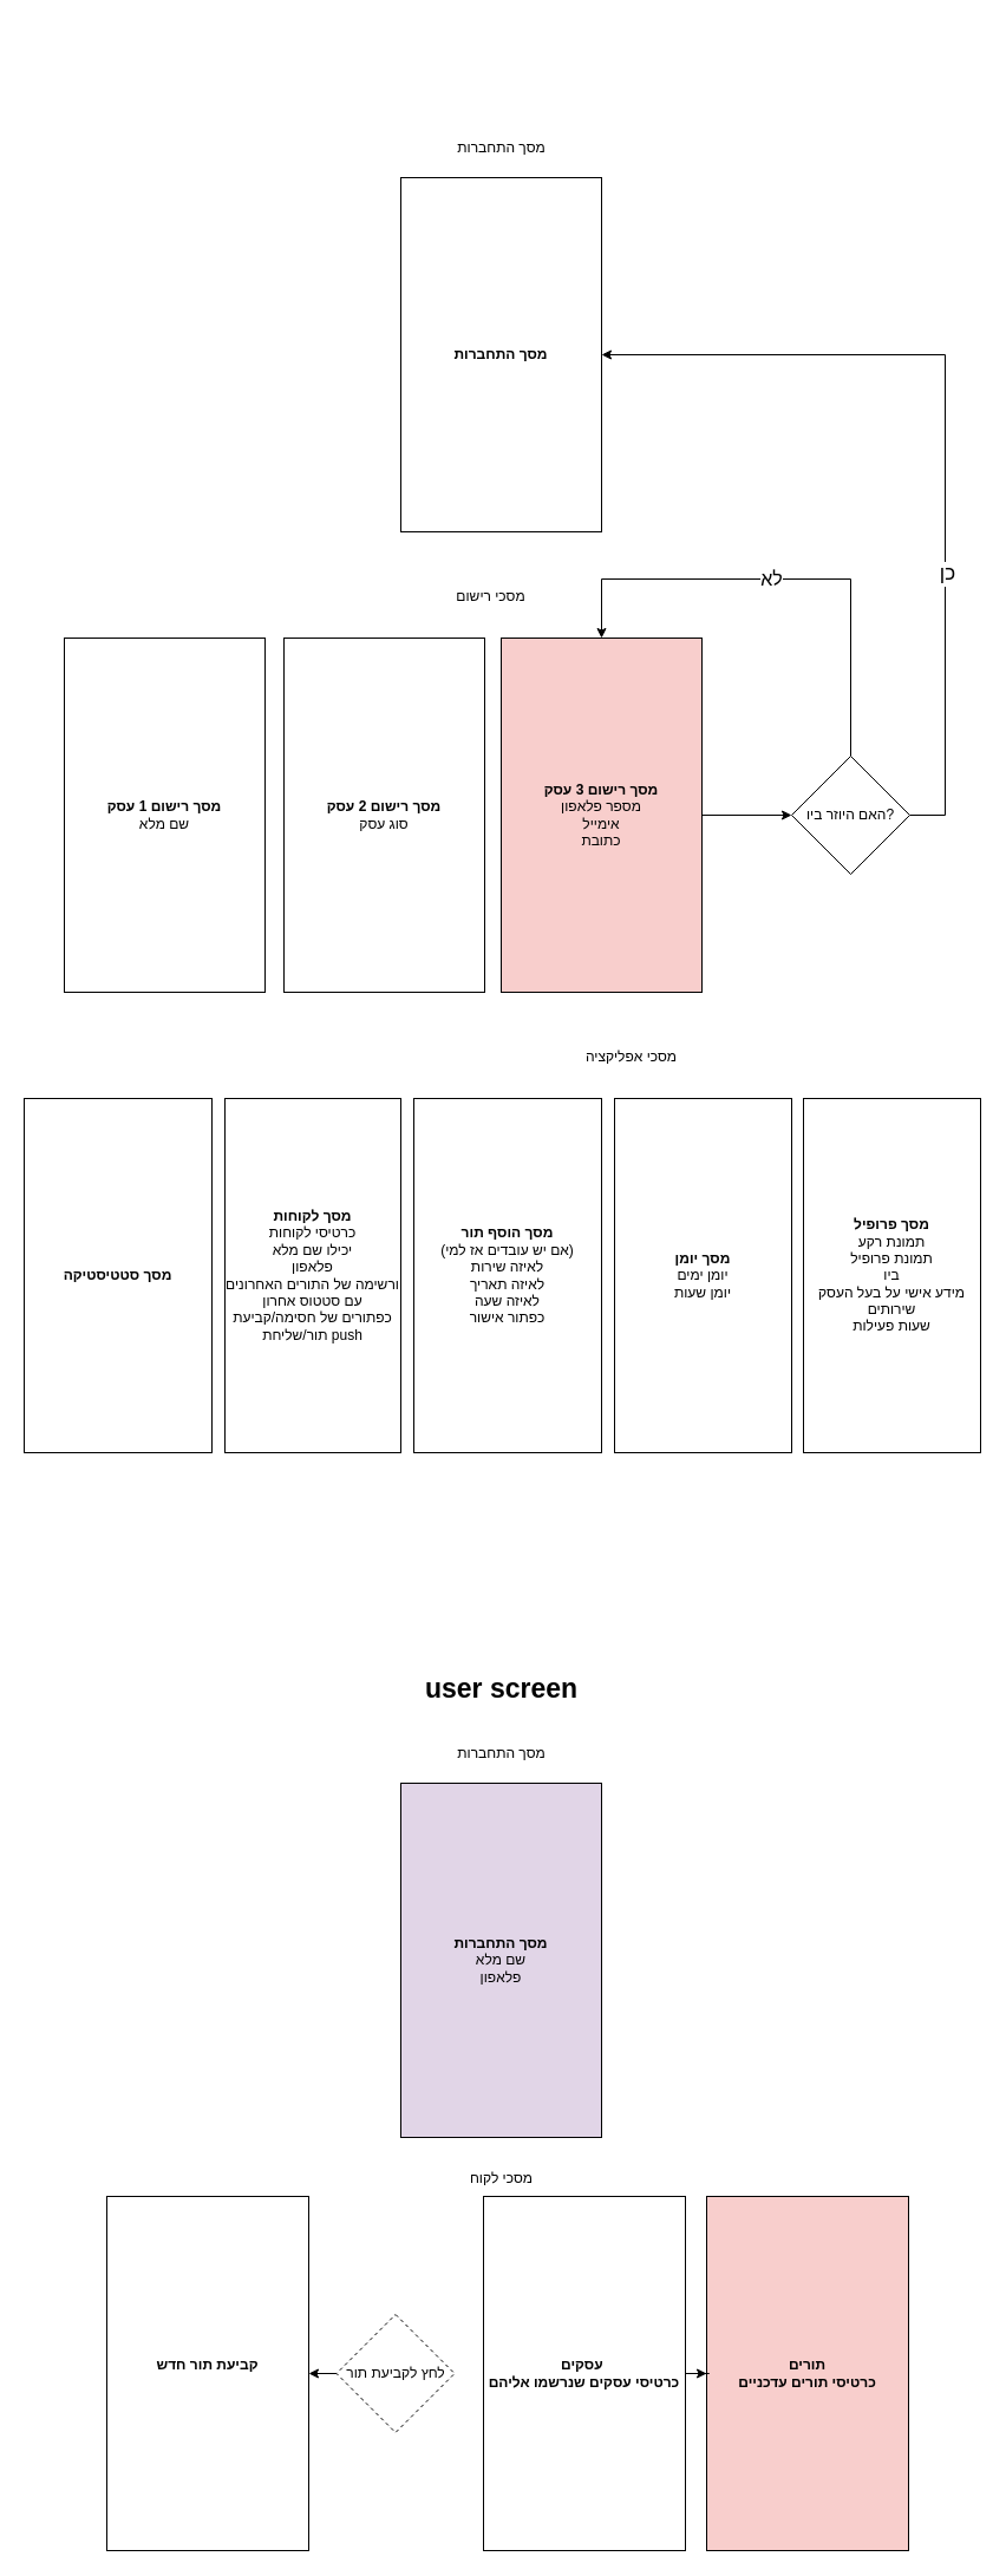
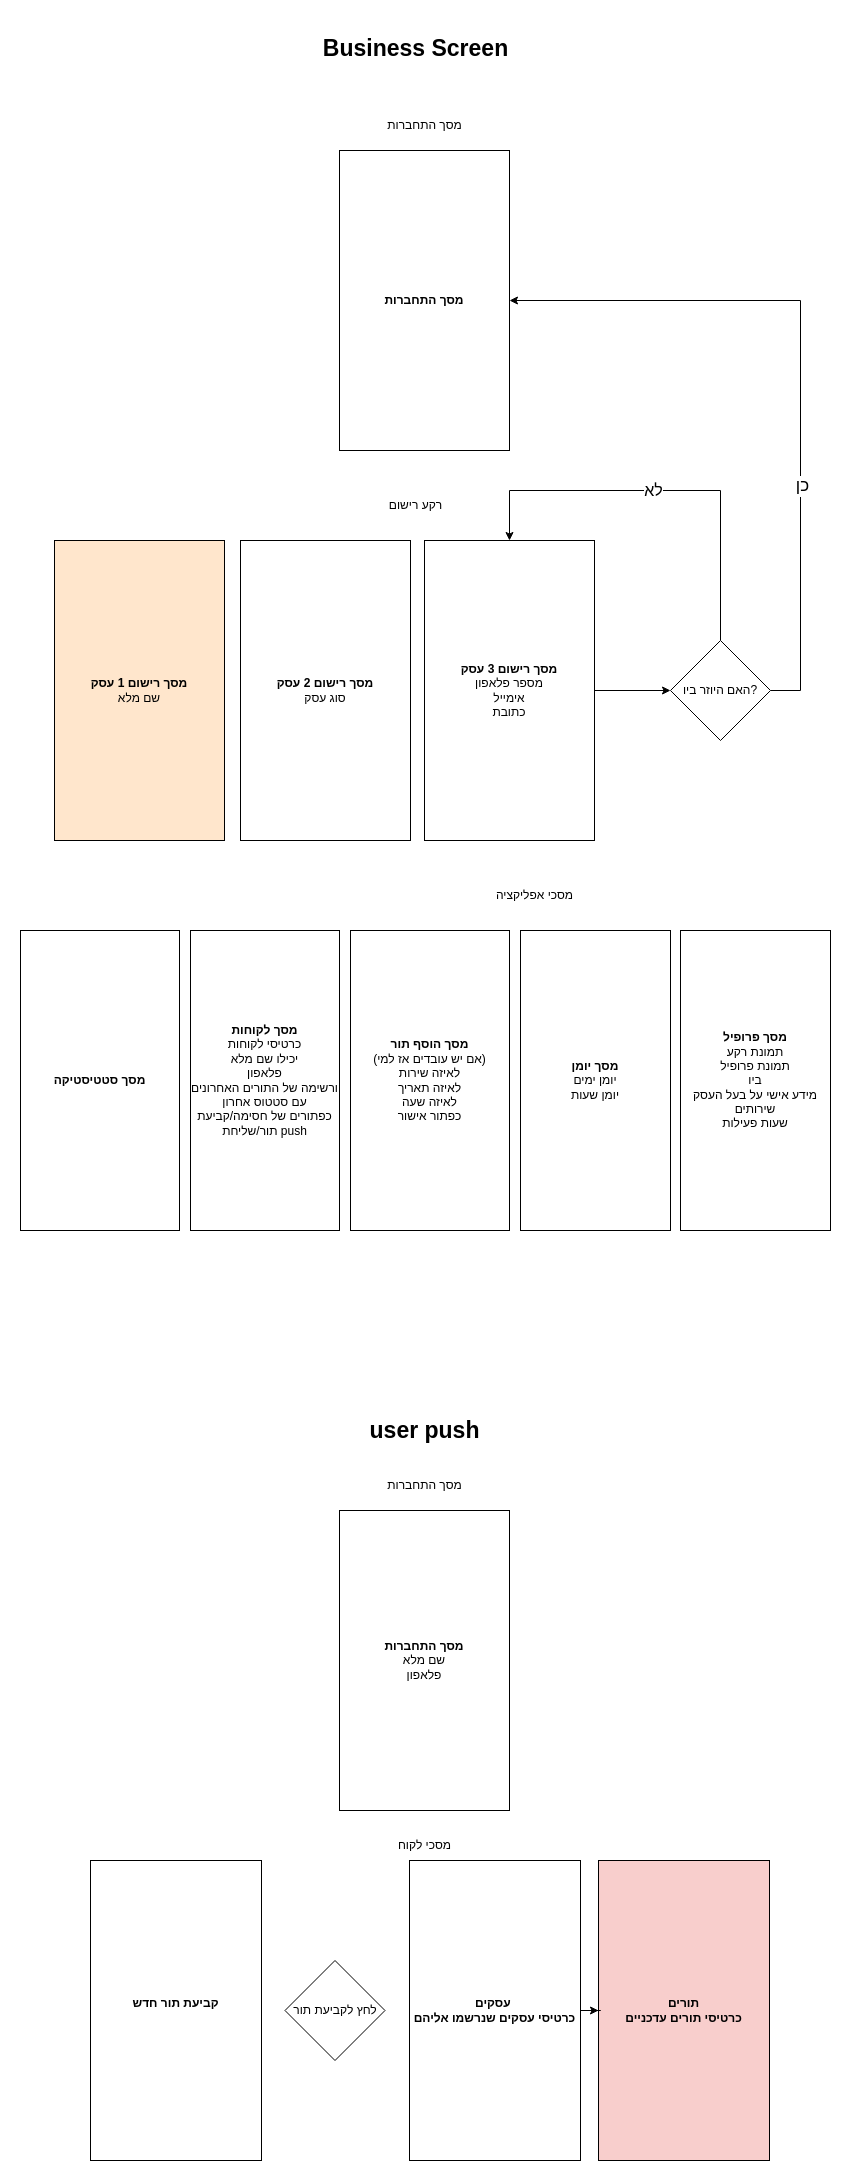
+ <mxCell id="4" value="&lt;p style=&quot;line-height: 140%;&quot;&gt;&lt;font style=&quot;font-size: 23px;&quot;&gt;&lt;b&gt;Business Screen&lt;/b&gt;&lt;/font&gt;&lt;/p&gt;" style="text;html=1;align=center;verticalAlign=middle;resizable=0;points=[];autosize=1;strokeColor=none;fillColor=none;" vertex="1" parent="1"><mxGeometry x="310" width="210" height="60" as="geometry" y="20" /></mxCell>
- <mxCell id="6" value="מסכי רישום" style="text;html=1;align=center;verticalAlign=middle;resizable=0;points=[];autosize=1;strokeColor=none;fillColor=none;" vertex="1" parent="1"><mxGeometry x="375" y="490" width="80" height="30" as="geometry" /></mxCell>
+ <mxCell id="6" value="רקע רישום" style="text;html=1;align=center;verticalAlign=middle;resizable=0;points=[];autosize=1;strokeColor=none;fillColor=none;" vertex="1" parent="1"><mxGeometry x="375" y="490" width="80" height="30" as="geometry" /></mxCell>
- <mxCell id="5" value="&lt;span style=&quot;border-color: var(--border-color);&quot;&gt;&lt;b&gt;מסך רישום 1 עסק&lt;/b&gt;&lt;br&gt;שם מלא&lt;br&gt;&lt;/span&gt;" style="rounded=0;whiteSpace=wrap;html=1;rotation=0;align=center;" vertex="1" parent="1"><mxGeometry x="54" y="540" width="170" height="300" as="geometry" /></mxCell>
+ <mxCell id="5" value="&lt;span style=&quot;border-color: var(--border-color);&quot;&gt;&lt;b&gt;מסך רישום 1 עסק&lt;/b&gt;&lt;br&gt;שם מלא&lt;br&gt;&lt;/span&gt;" style="rounded=0;whiteSpace=wrap;html=1;rotation=0;align=center;fillColor=#ffe6cc;" vertex="1" parent="1"><mxGeometry x="54" y="540" width="170" height="300" as="geometry" /></mxCell>
- <mxCell id="9" value="&lt;b&gt;מסך רישום 3 עסק&lt;/b&gt;&lt;br&gt;מספר פלאפון&lt;br&gt;אימייל&lt;br&gt;כתובת" style="rounded=0;whiteSpace=wrap;html=1;rotation=0;align=center;fillColor=#f8cecc;" vertex="1" parent="1"><mxGeometry x="424" y="540" width="170" height="300" as="geometry" /></mxCell>
+ <mxCell id="9" value="&lt;b&gt;מסך רישום 3 עסק&lt;/b&gt;&lt;br&gt;מספר פלאפון&lt;br&gt;אימייל&lt;br&gt;כתובת" style="rounded=0;whiteSpace=wrap;html=1;rotation=0;align=center;" vertex="1" parent="1"><mxGeometry x="424" y="540" width="170" height="300" as="geometry" /></mxCell>
- <mxCell id="21" value="&lt;font style=&quot;font-size: 23px;&quot;&gt;&lt;b&gt;user screen&lt;/b&gt;&lt;/font&gt;" style="text;html=1;align=center;verticalAlign=middle;resizable=0;points=[];autosize=1;strokeColor=none;fillColor=none;" vertex="1" parent="1"><mxGeometry x="349" y="1410" width="150" height="40" as="geometry" /></mxCell>
+ <mxCell id="21" value="&lt;font style=&quot;font-size: 23px;&quot;&gt;&lt;b&gt;user push&lt;/b&gt;&lt;/font&gt;" style="text;html=1;align=center;verticalAlign=middle;resizable=0;points=[];autosize=1;strokeColor=none;fillColor=none;" vertex="1" parent="1"><mxGeometry x="349" y="1410" width="150" height="40" as="geometry" /></mxCell>
- <mxCell id="22" value="&lt;b&gt;מסך התחברות&lt;/b&gt;&lt;br&gt;שם מלא&lt;br&gt;פלאפון" style="rounded=0;whiteSpace=wrap;html=1;rotation=0;align=center;fillColor=#e1d5e7;" vertex="1" parent="1"><mxGeometry x="339" y="1510" width="170" height="300" as="geometry" /></mxCell>
+ <mxCell id="22" value="&lt;b&gt;מסך התחברות&lt;/b&gt;&lt;br&gt;שם מלא&lt;br&gt;פלאפון" style="rounded=0;whiteSpace=wrap;html=1;rotation=0;align=center;" vertex="1" parent="1"><mxGeometry x="339" y="1510" width="170" height="300" as="geometry" /></mxCell>
- <mxCell id="29" value="" style="edgeStyle=orthogonalEdgeStyle;rounded=0;orthogonalLoop=1;jettySize=auto;html=1;" edge="1" parent="1" source="30" target="28"><mxGeometry relative="1" as="geometry" /></mxCell>
- <mxCell id="30" value="לחץ לקביעת תור" style="rhombus;whiteSpace=wrap;html=1;dashed=1;" vertex="1" parent="1"><mxGeometry x="284.5" y="1960" width="100" height="100" as="geometry" /></mxCell>
+ <mxCell id="30" value="לחץ לקביעת תור" style="rhombus;whiteSpace=wrap;html=1;" vertex="1" parent="1"><mxGeometry x="284.5" y="1960" width="100" height="100" as="geometry" /></mxCell>
